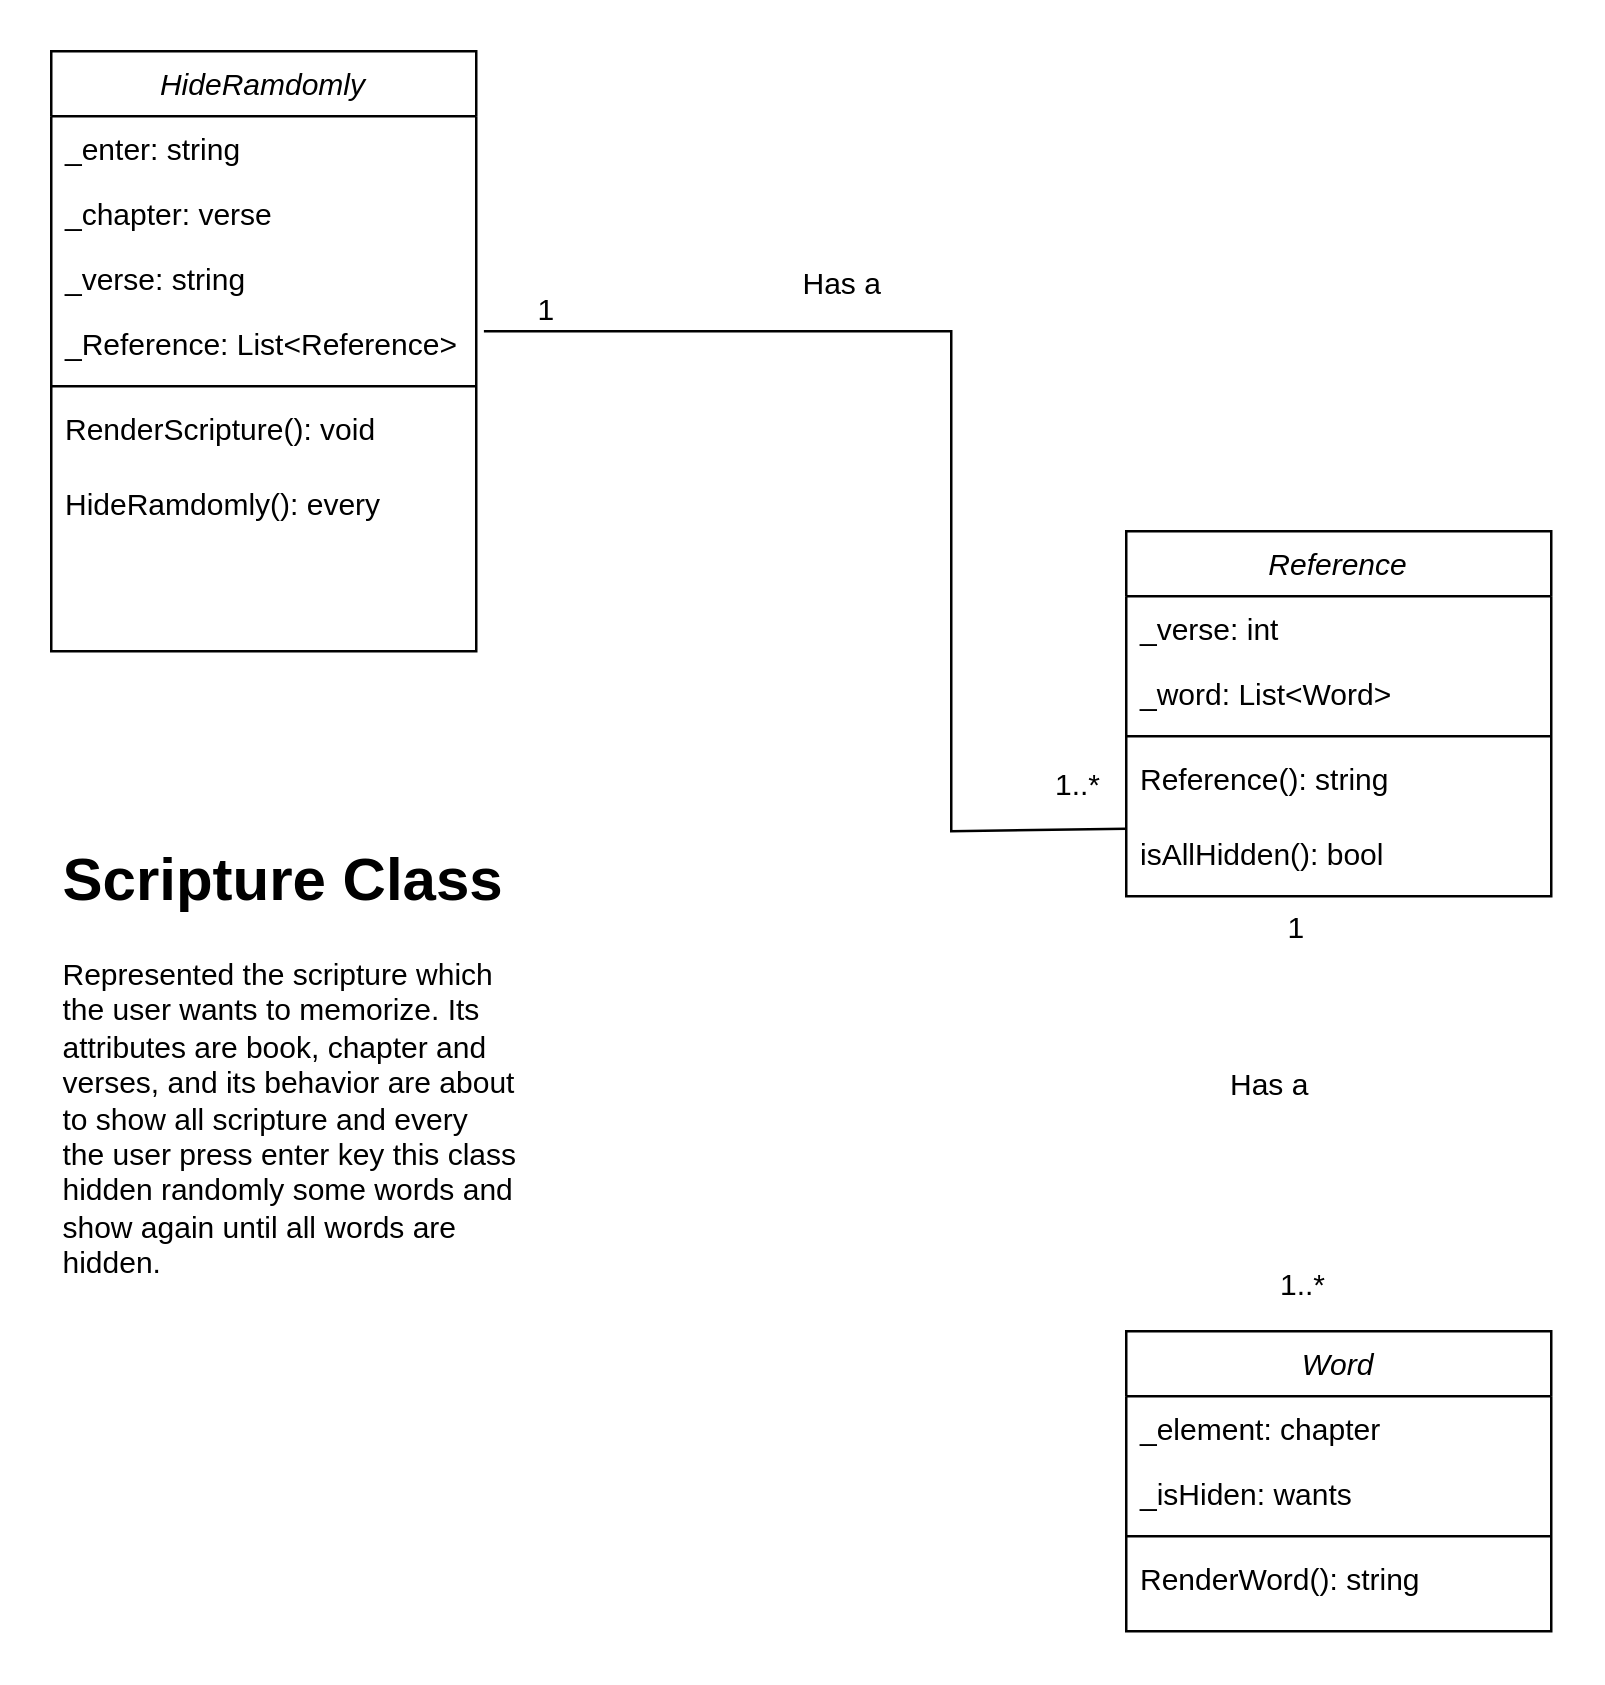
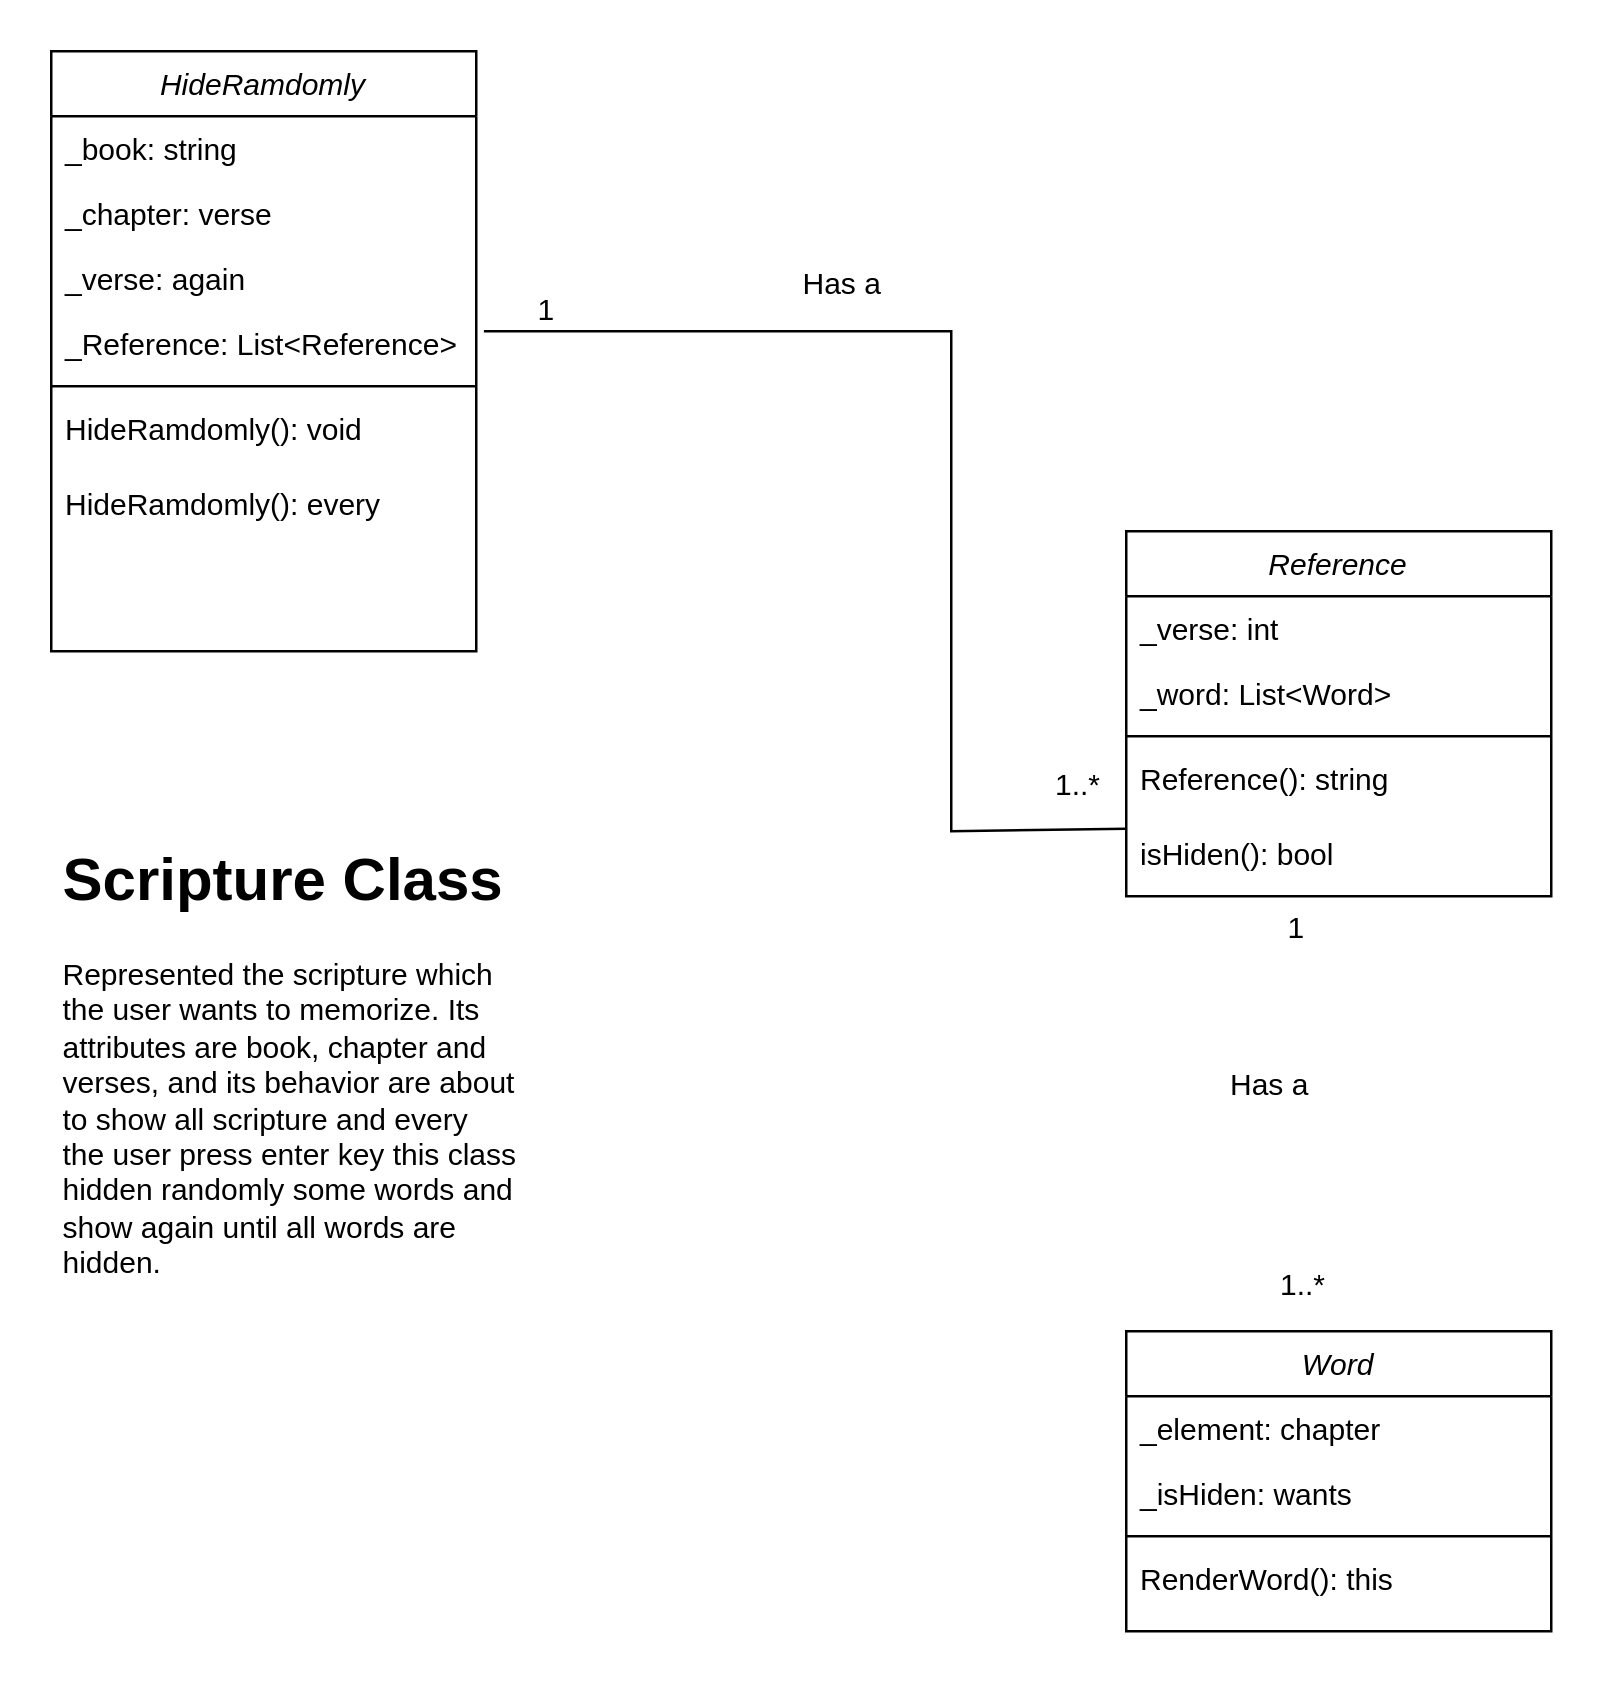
- <mxCell id="15" value="_enter: string&#10;" style="text;align=left;verticalAlign=top;spacingLeft=4;spacingRight=4;overflow=hidden;rotatable=0;points=[[0,0.5],[1,0.5]];portConstraint=eastwest;" parent="14" vertex="1"><mxGeometry y="26" width="170" height="26" as="geometry" /></mxCell>
+ <mxCell id="15" value="_book: string&#10;" style="text;align=left;verticalAlign=top;spacingLeft=4;spacingRight=4;overflow=hidden;rotatable=0;points=[[0,0.5],[1,0.5]];portConstraint=eastwest;" parent="14" vertex="1"><mxGeometry y="26" width="170" height="26" as="geometry" /></mxCell>
- <mxCell id="17" value="_verse: string" style="text;align=left;verticalAlign=top;spacingLeft=4;spacingRight=4;overflow=hidden;rotatable=0;points=[[0,0.5],[1,0.5]];portConstraint=eastwest;" vertex="1" parent="14"><mxGeometry y="78" width="170" height="26" as="geometry" /></mxCell>
+ <mxCell id="17" value="_verse: again" style="text;align=left;verticalAlign=top;spacingLeft=4;spacingRight=4;overflow=hidden;rotatable=0;points=[[0,0.5],[1,0.5]];portConstraint=eastwest;" vertex="1" parent="14"><mxGeometry y="78" width="170" height="26" as="geometry" /></mxCell>
- <mxCell id="20" value="RenderScripture(): void" style="text;align=left;verticalAlign=top;spacingLeft=4;spacingRight=4;overflow=hidden;rotatable=0;points=[[0,0.5],[1,0.5]];portConstraint=eastwest;" vertex="1" parent="14"><mxGeometry y="138" width="170" height="30" as="geometry" /></mxCell>
+ <mxCell id="20" value="HideRamdomly(): void" style="text;align=left;verticalAlign=top;spacingLeft=4;spacingRight=4;overflow=hidden;rotatable=0;points=[[0,0.5],[1,0.5]];portConstraint=eastwest;" vertex="1" parent="14"><mxGeometry y="138" width="170" height="30" as="geometry" /></mxCell>
- <mxCell id="27" value="isAllHidden(): bool" style="text;align=left;verticalAlign=top;spacingLeft=4;spacingRight=4;overflow=hidden;rotatable=0;points=[[0,0.5],[1,0.5]];portConstraint=eastwest;" vertex="1" parent="22"><mxGeometry y="116" width="170" height="30" as="geometry" /></mxCell>
+ <mxCell id="27" value="isHiden(): bool" style="text;align=left;verticalAlign=top;spacingLeft=4;spacingRight=4;overflow=hidden;rotatable=0;points=[[0,0.5],[1,0.5]];portConstraint=eastwest;" vertex="1" parent="22"><mxGeometry y="116" width="170" height="30" as="geometry" /></mxCell>
- <mxCell id="12" value="RenderWord(): string" style="text;align=left;verticalAlign=top;spacingLeft=4;spacingRight=4;overflow=hidden;rotatable=0;points=[[0,0.5],[1,0.5]];portConstraint=eastwest;" vertex="1" parent="8"><mxGeometry y="86" width="170" height="30" as="geometry" /></mxCell>
+ <mxCell id="12" value="RenderWord(): this" style="text;align=left;verticalAlign=top;spacingLeft=4;spacingRight=4;overflow=hidden;rotatable=0;points=[[0,0.5],[1,0.5]];portConstraint=eastwest;" vertex="1" parent="8"><mxGeometry y="86" width="170" height="30" as="geometry" /></mxCell>
